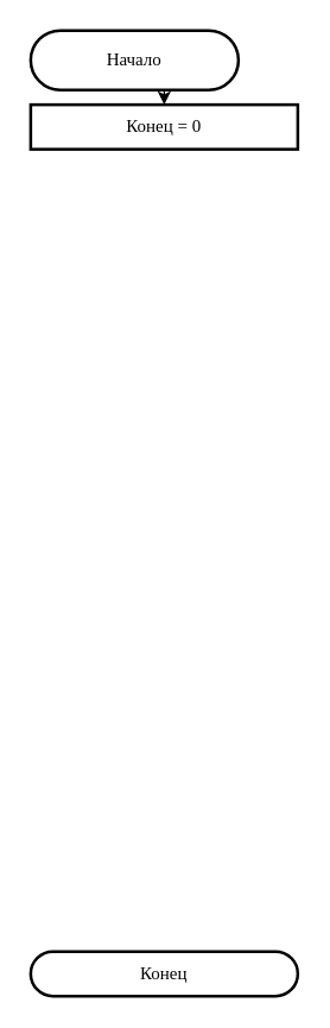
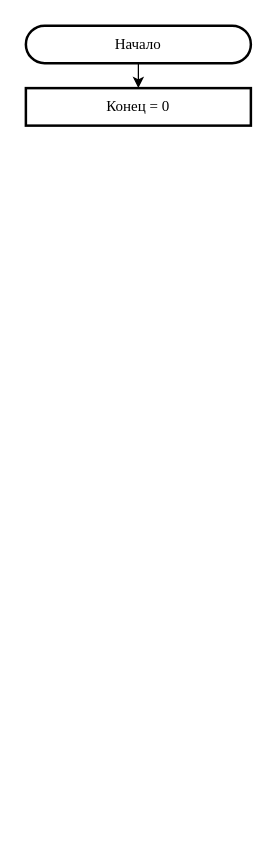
- <mxCell id="3" value="Начало" style="rounded=1;whiteSpace=wrap;html=1;arcSize=50;fontFamily=JetBrainsMono Nerd Font;fontStyle=0;fontSize=12;strokeWidth=2;" vertex="1" parent="1"><mxGeometry x="20" y="20" width="140" height="40" as="geometry" /></mxCell>
+ <mxCell id="3" value="Начало" style="rounded=1;whiteSpace=wrap;html=1;arcSize=50;fontFamily=JetBrainsMono Nerd Font;fontStyle=0;fontSize=12;strokeWidth=2;" vertex="1" parent="1"><mxGeometry x="20" y="20" width="180" height="30" as="geometry" /></mxCell>
- <mxCell id="4" value="Конец" style="rounded=1;whiteSpace=wrap;html=1;arcSize=50;fontFamily=JetBrainsMono Nerd Font;fontStyle=0;fontSize=12;strokeWidth=2;" vertex="1" parent="1"><mxGeometry x="20" y="640" width="180" height="30" as="geometry" /></mxCell>
